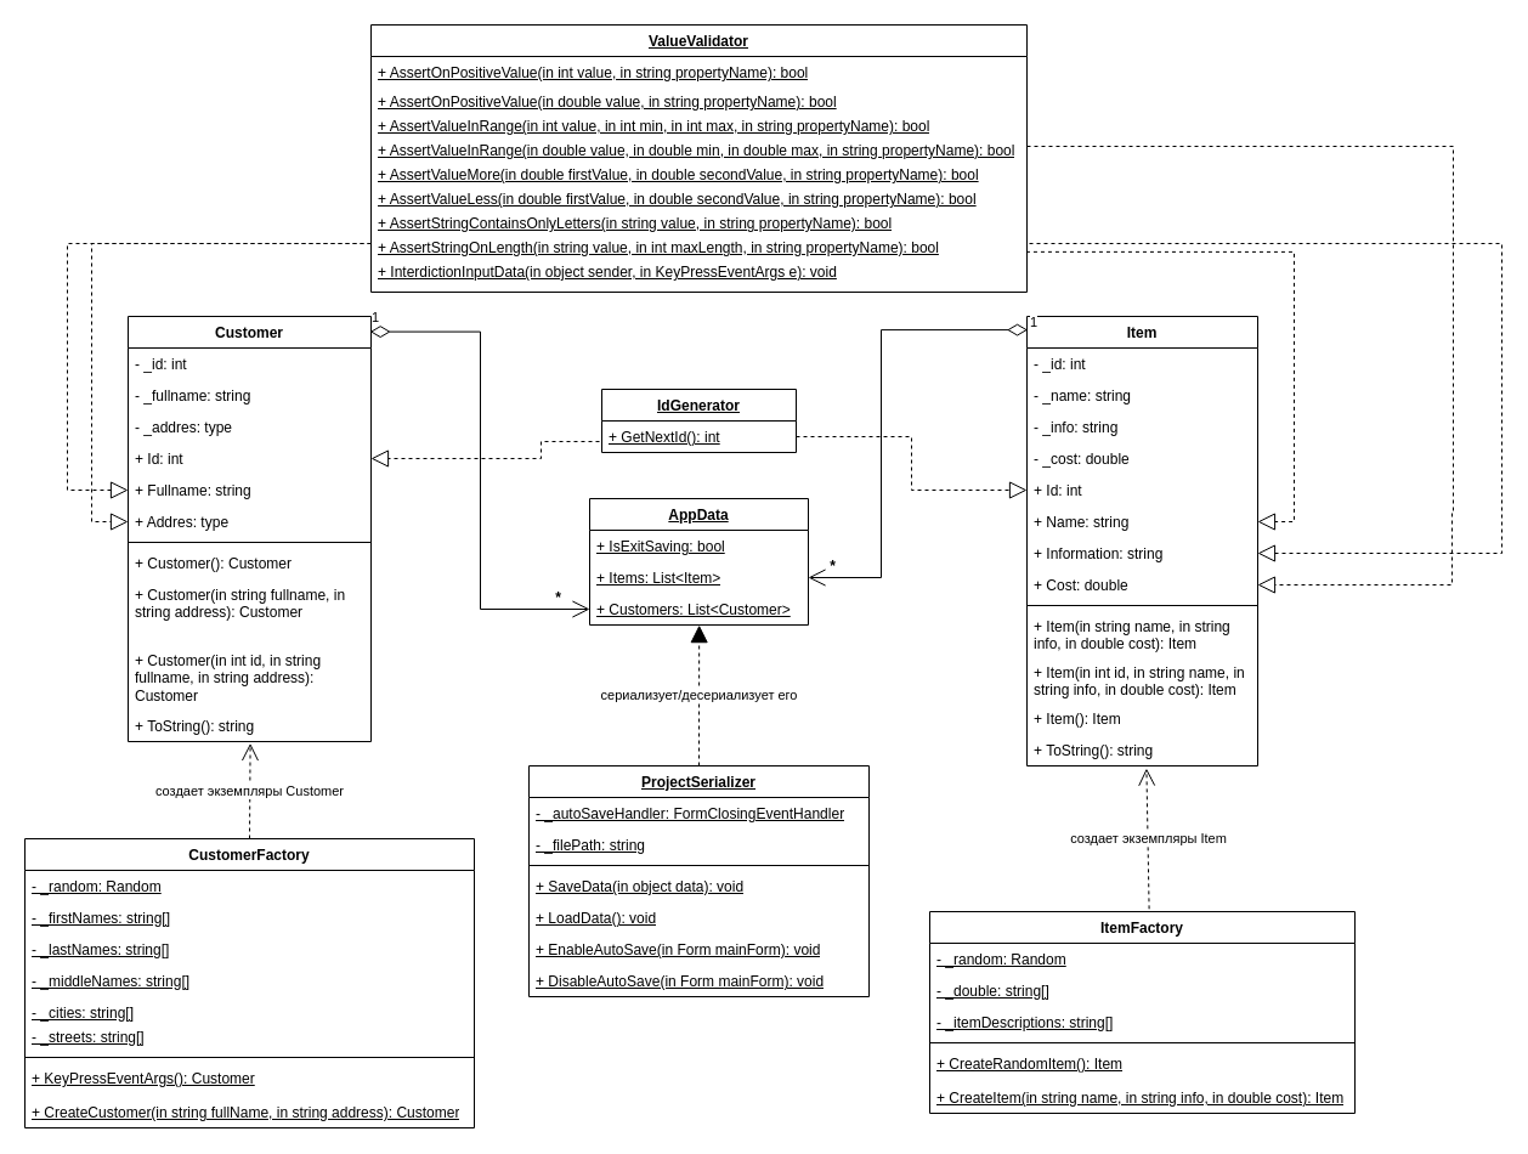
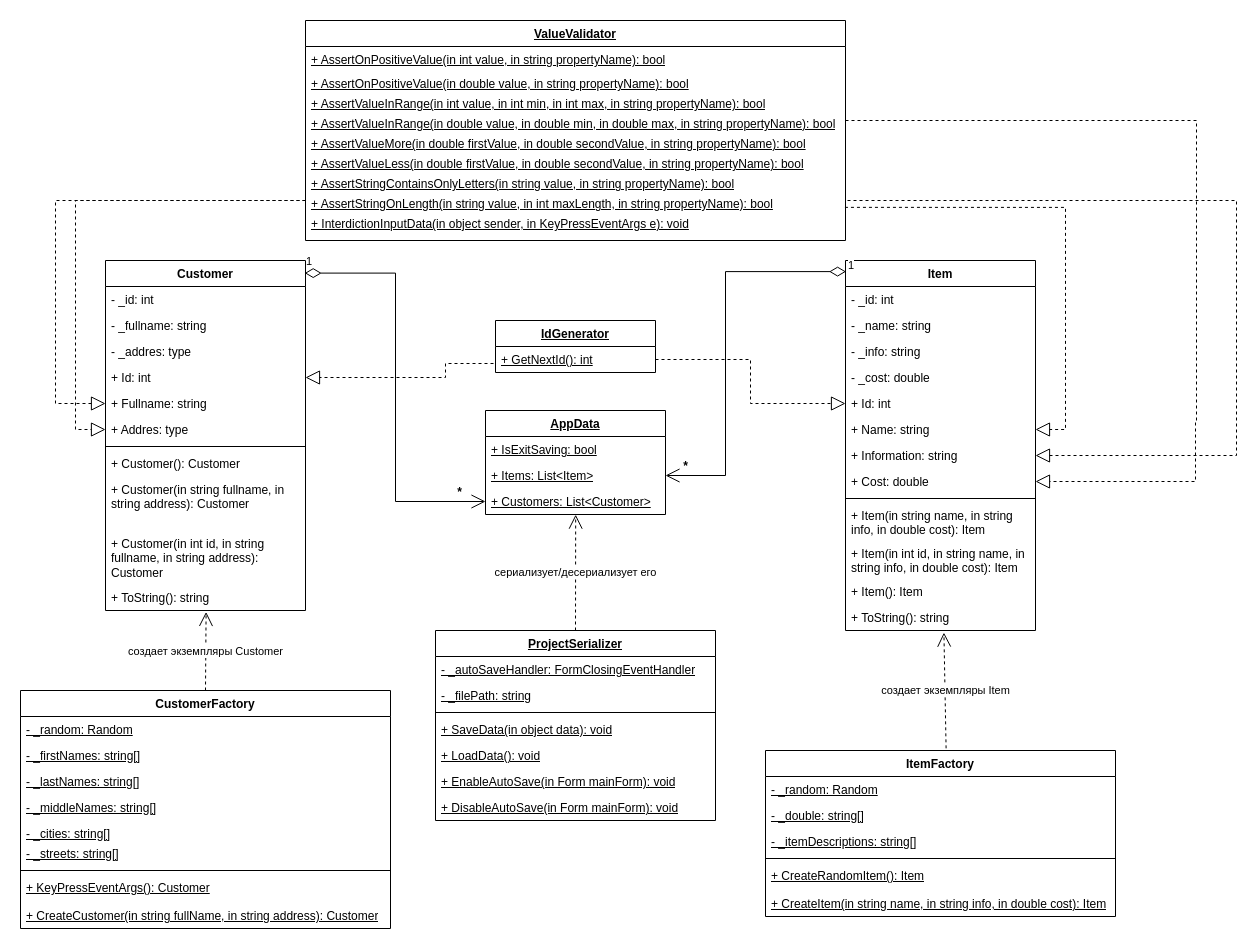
- <mxCell id="52" value="сериализует/десериализует его" style="endArrow=block;endSize=12;dashed=1;html=1;rounded=0;exitX=0.5;exitY=0;exitDx=0;exitDy=0;entryX=0.501;entryY=1.005;entryDx=0;entryDy=0;entryPerimeter=0;" parent="1" source="44" target="33" edge="1"><mxGeometry width="160" relative="1" as="geometry"><mxPoint x="455" y="490" as="sourcePoint" /><mxPoint x="615" y="490" as="targetPoint" /></mxGeometry></mxCell>
+ <mxCell id="52" value="сериализует/десериализует его" style="endArrow=open;endSize=12;dashed=1;html=1;rounded=0;exitX=0.5;exitY=0;exitDx=0;exitDy=0;entryX=0.501;entryY=1.005;entryDx=0;entryDy=0;entryPerimeter=0;" parent="1" source="44" target="33" edge="1"><mxGeometry width="160" relative="1" as="geometry"><mxPoint x="455" y="490" as="sourcePoint" /><mxPoint x="615" y="490" as="targetPoint" /></mxGeometry></mxCell>
